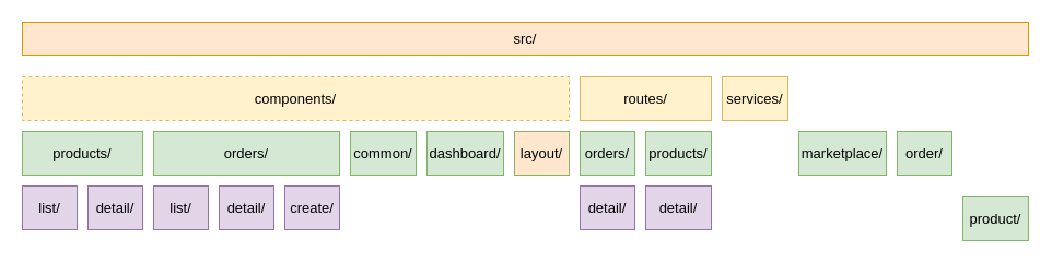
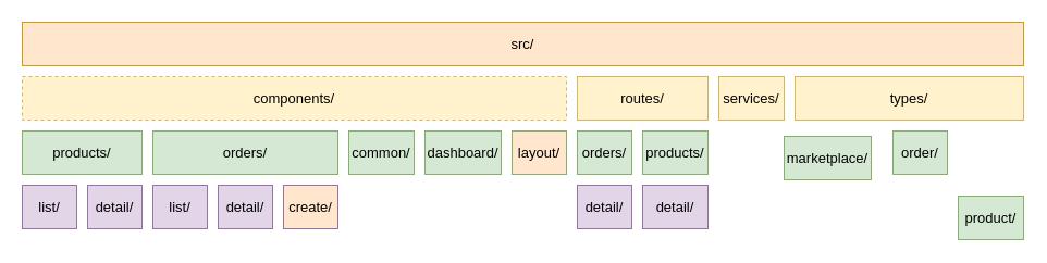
- <mxCell id="2" value="src/" style="rounded=0;whiteSpace=wrap;html=1;horizontal=1;fillColor=#ffe6cc;strokeColor=#d79b00;fontSize=13;" vertex="1" parent="1"><mxGeometry x="20" y="20" width="920" height="30" as="geometry" /></mxCell>
+ <mxCell id="2" value="src/" style="rounded=0;whiteSpace=wrap;html=1;horizontal=1;fillColor=#ffe6cc;strokeColor=#d79b00;fontSize=13;" vertex="1" parent="1"><mxGeometry x="20" y="20" width="920" height="40" as="geometry" /></mxCell>
+ <mxCell id="20" value="types/" style="rounded=0;whiteSpace=wrap;html=1;horizontal=1;fillColor=#fff2cc;strokeColor=#d6b656;fontSize=13;" vertex="1" parent="1"><mxGeometry x="730" y="70" width="210" height="40" as="geometry" /></mxCell>
- <mxCell id="21" value="marketplace/" style="rounded=0;whiteSpace=wrap;html=1;horizontal=1;fillColor=#d5e8d4;strokeColor=#82b366;fontSize=13;" vertex="1" parent="1"><mxGeometry x="730" y="120" width="80" height="40" as="geometry" /></mxCell>
+ <mxCell id="21" value="marketplace/" style="rounded=0;whiteSpace=wrap;html=1;horizontal=1;fillColor=#d5e8d4;strokeColor=#82b366;fontSize=13;" vertex="1" parent="1"><mxGeometry x="720" y="125" width="80" height="40" as="geometry" /></mxCell>
- <mxCell id="9" value="create/" style="rounded=0;whiteSpace=wrap;html=1;horizontal=1;fillColor=#e1d5e7;strokeColor=#9673a6;fontSize=13;" vertex="1" parent="1"><mxGeometry x="260" y="170" width="50" height="40" as="geometry" /></mxCell>
+ <mxCell id="9" value="create/" style="rounded=0;whiteSpace=wrap;html=1;horizontal=1;fillColor=#ffe6cc;strokeColor=#9673a6;fontSize=13;" vertex="1" parent="1"><mxGeometry x="260" y="170" width="50" height="40" as="geometry" /></mxCell>
